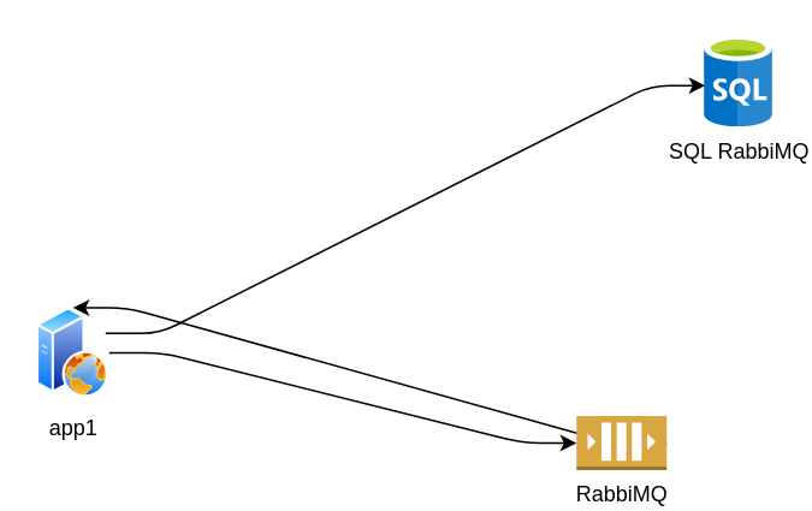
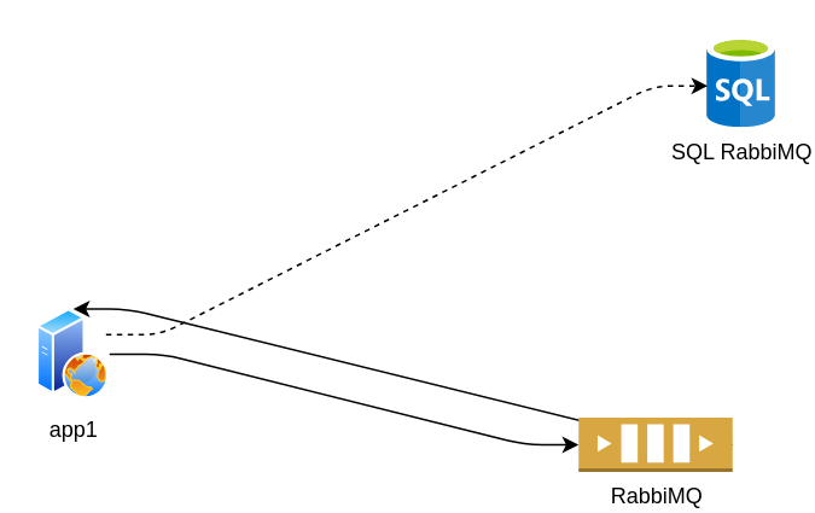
- <mxCell id="5" style="edgeStyle=entityRelationEdgeStyle;html=1;exitX=1;exitY=0.25;exitDx=0;exitDy=0;entryX=0.009;entryY=0.536;entryDx=0;entryDy=0;entryPerimeter=0;" edge="1" parent="1" source="7" target="2"><mxGeometry relative="1" as="geometry" /></mxCell>
+ <mxCell id="5" style="edgeStyle=entityRelationEdgeStyle;html=1;exitX=1;exitY=0.25;exitDx=0;exitDy=0;entryX=0.009;entryY=0.536;entryDx=0;entryDy=0;entryPerimeter=0;dashed=1;" edge="1" parent="1" source="7" target="2"><mxGeometry relative="1" as="geometry" /></mxCell>
- <mxCell id="4" value="RabbiMQ" style="outlineConnect=0;dashed=0;verticalLabelPosition=bottom;verticalAlign=top;align=center;html=1;shape=mxgraph.aws3.queue;fillColor=#D9A741;gradientColor=none;" vertex="1" parent="1"><mxGeometry x="319" y="230" width="50" height="30" as="geometry" /></mxCell>
+ <mxCell id="4" value="RabbiMQ" style="outlineConnect=0;dashed=0;verticalLabelPosition=bottom;verticalAlign=top;align=center;html=1;shape=mxgraph.aws3.queue;fillColor=#D9A741;gradientColor=none;" vertex="1" parent="1"><mxGeometry x="319" y="230" width="85" height="30" as="geometry" /></mxCell>
